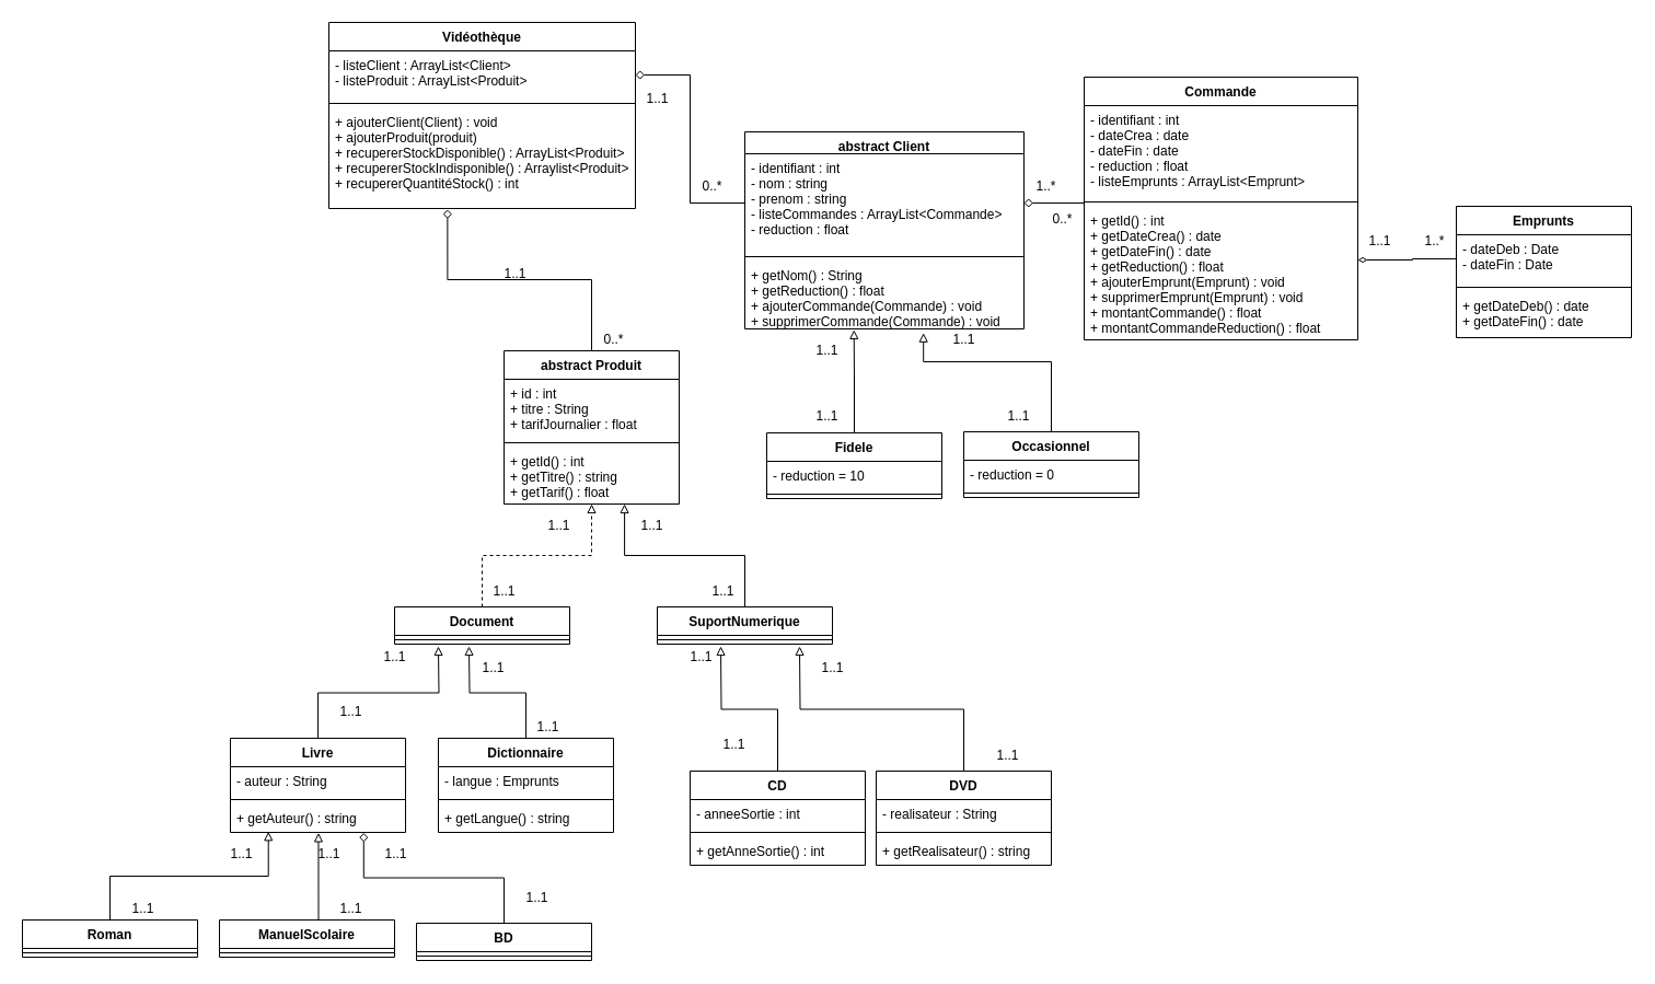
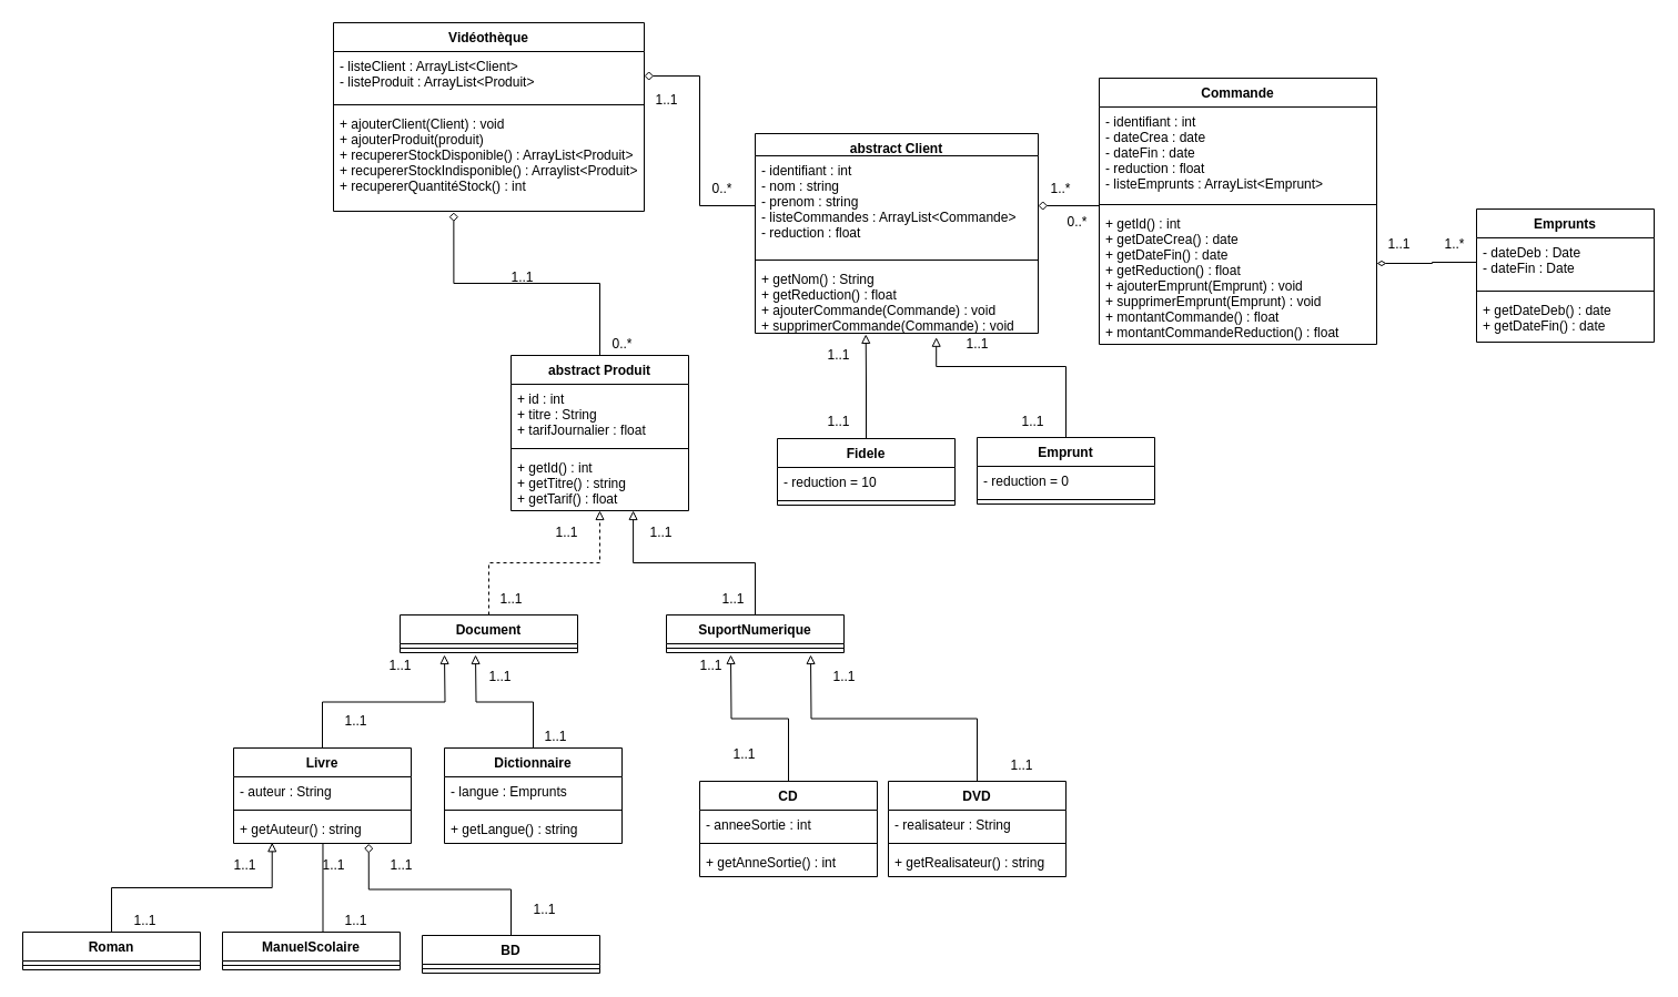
- <mxCell id="63" value="Occasionnel" style="swimlane;fontStyle=1;align=center;verticalAlign=top;childLayout=stackLayout;horizontal=1;startSize=26;horizontalStack=0;resizeParent=1;resizeParentMax=0;resizeLast=0;collapsible=1;marginBottom=0;" vertex="1" parent="1"><mxGeometry x="880" y="394" width="160" height="60" as="geometry" /></mxCell>
+ <mxCell id="63" value="Emprunt" style="swimlane;fontStyle=1;align=center;verticalAlign=top;childLayout=stackLayout;horizontal=1;startSize=26;horizontalStack=0;resizeParent=1;resizeParentMax=0;resizeLast=0;collapsible=1;marginBottom=0;" vertex="1" parent="1"><mxGeometry x="880" y="394" width="160" height="60" as="geometry" /></mxCell>
- <mxCell id="30" style="edgeStyle=orthogonalEdgeStyle;rounded=0;orthogonalLoop=1;jettySize=auto;html=1;exitX=0.5;exitY=0;exitDx=0;exitDy=0;entryX=0.503;entryY=1.016;entryDx=0;entryDy=0;entryPerimeter=0;endArrow=block;endFill=0;" edge="1" parent="1" source="31" target="21"><mxGeometry relative="1" as="geometry"><Array as="points"><mxPoint x="290" y="840" /></Array></mxGeometry></mxCell>
+ <mxCell id="30" style="edgeStyle=orthogonalEdgeStyle;rounded=0;orthogonalLoop=1;jettySize=auto;html=1;exitX=0.5;exitY=0;exitDx=0;exitDy=0;entryX=0.503;entryY=1.016;entryDx=0;entryDy=0;entryPerimeter=0;endArrow=none;endFill=0;" edge="1" parent="1" source="31" target="21"><mxGeometry relative="1" as="geometry"><Array as="points"><mxPoint x="290" y="840" /></Array></mxGeometry></mxCell>
